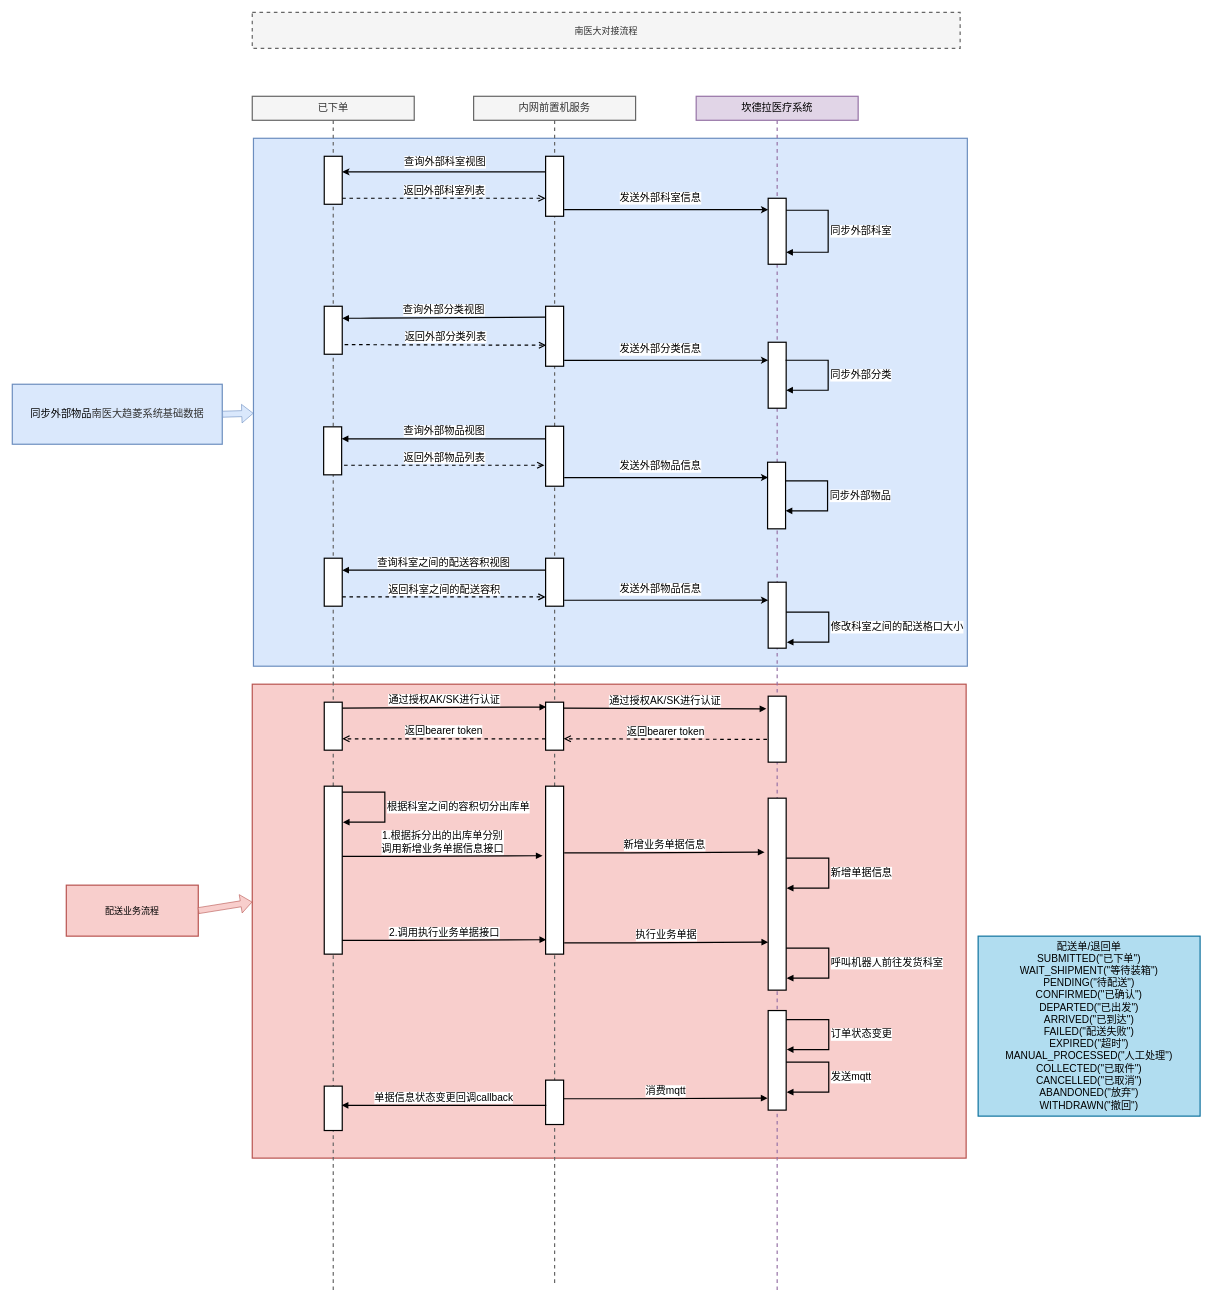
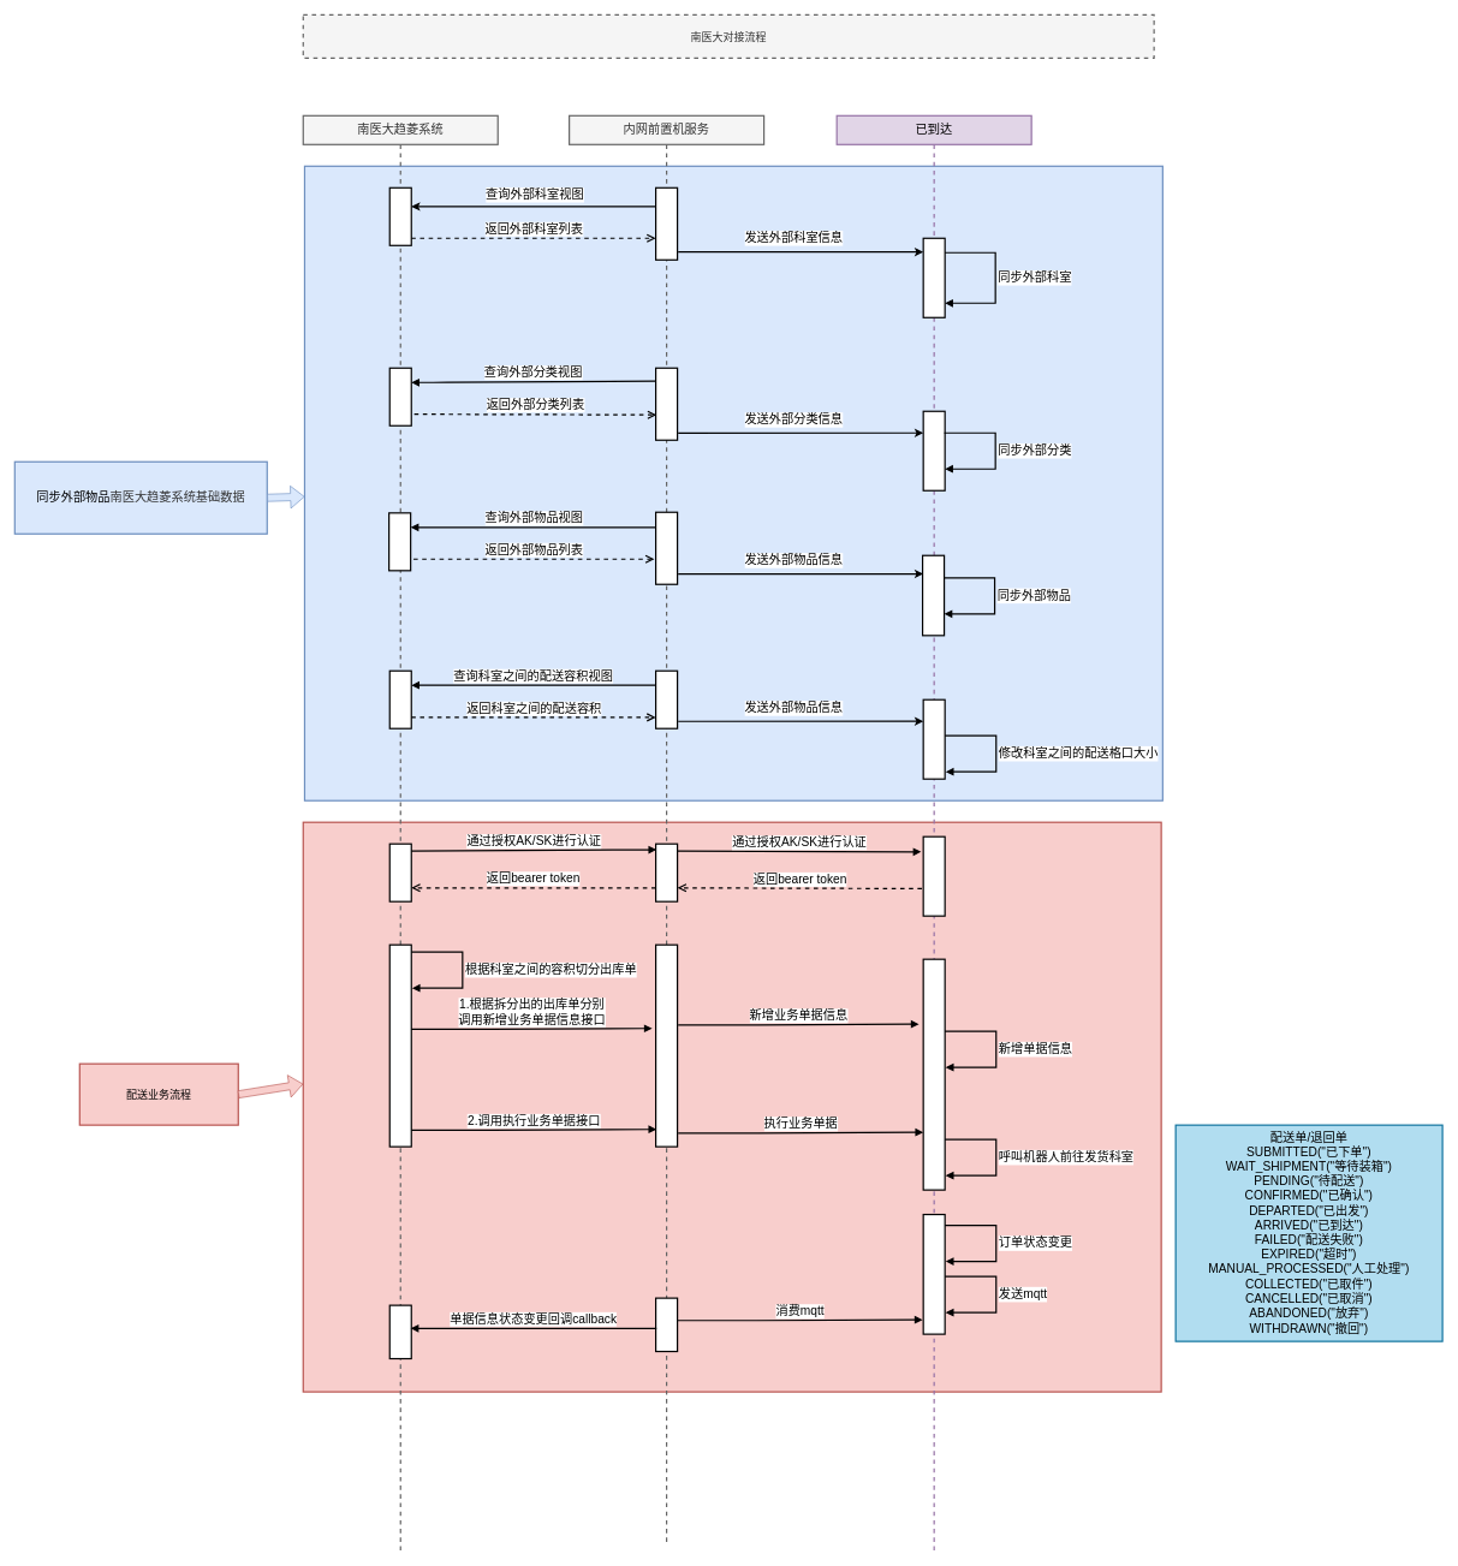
- <mxCell id="5" value="&lt;span style=&quot;font-size: 17px&quot;&gt;已下单&lt;/span&gt;&lt;br&gt;" style="shape=umlLifeline;perimeter=lifelinePerimeter;whiteSpace=wrap;html=1;container=1;collapsible=0;recursiveResize=0;outlineConnect=0;strokeWidth=2;fillColor=#f5f5f5;strokeColor=#666666;fontColor=#333333;" parent="1" vertex="1"><mxGeometry x="420" y="160" width="270" height="1990" as="geometry" /></mxCell>
+ <mxCell id="5" value="&lt;span style=&quot;font-size: 17px&quot;&gt;南医大趋菱系统&lt;/span&gt;&lt;br&gt;" style="shape=umlLifeline;perimeter=lifelinePerimeter;whiteSpace=wrap;html=1;container=1;collapsible=0;recursiveResize=0;outlineConnect=0;strokeWidth=2;fillColor=#f5f5f5;strokeColor=#666666;fontColor=#333333;" parent="1" vertex="1"><mxGeometry x="420" y="160" width="270" height="1990" as="geometry" /></mxCell>
- <mxCell id="14" value="&lt;font style=&quot;font-size: 17px&quot;&gt;坎德拉医疗系统&lt;/font&gt;" style="shape=umlLifeline;perimeter=lifelinePerimeter;whiteSpace=wrap;html=1;container=1;collapsible=0;recursiveResize=0;outlineConnect=0;strokeWidth=2;fillColor=#e1d5e7;strokeColor=#9673a6;" parent="1" vertex="1"><mxGeometry x="1160" y="160" width="270" height="1990" as="geometry" /></mxCell>
+ <mxCell id="14" value="&lt;font style=&quot;font-size: 17px&quot;&gt;已到达&lt;/font&gt;" style="shape=umlLifeline;perimeter=lifelinePerimeter;whiteSpace=wrap;html=1;container=1;collapsible=0;recursiveResize=0;outlineConnect=0;strokeWidth=2;fillColor=#e1d5e7;strokeColor=#9673a6;" parent="1" vertex="1"><mxGeometry x="1160" y="160" width="270" height="1990" as="geometry" /></mxCell>
